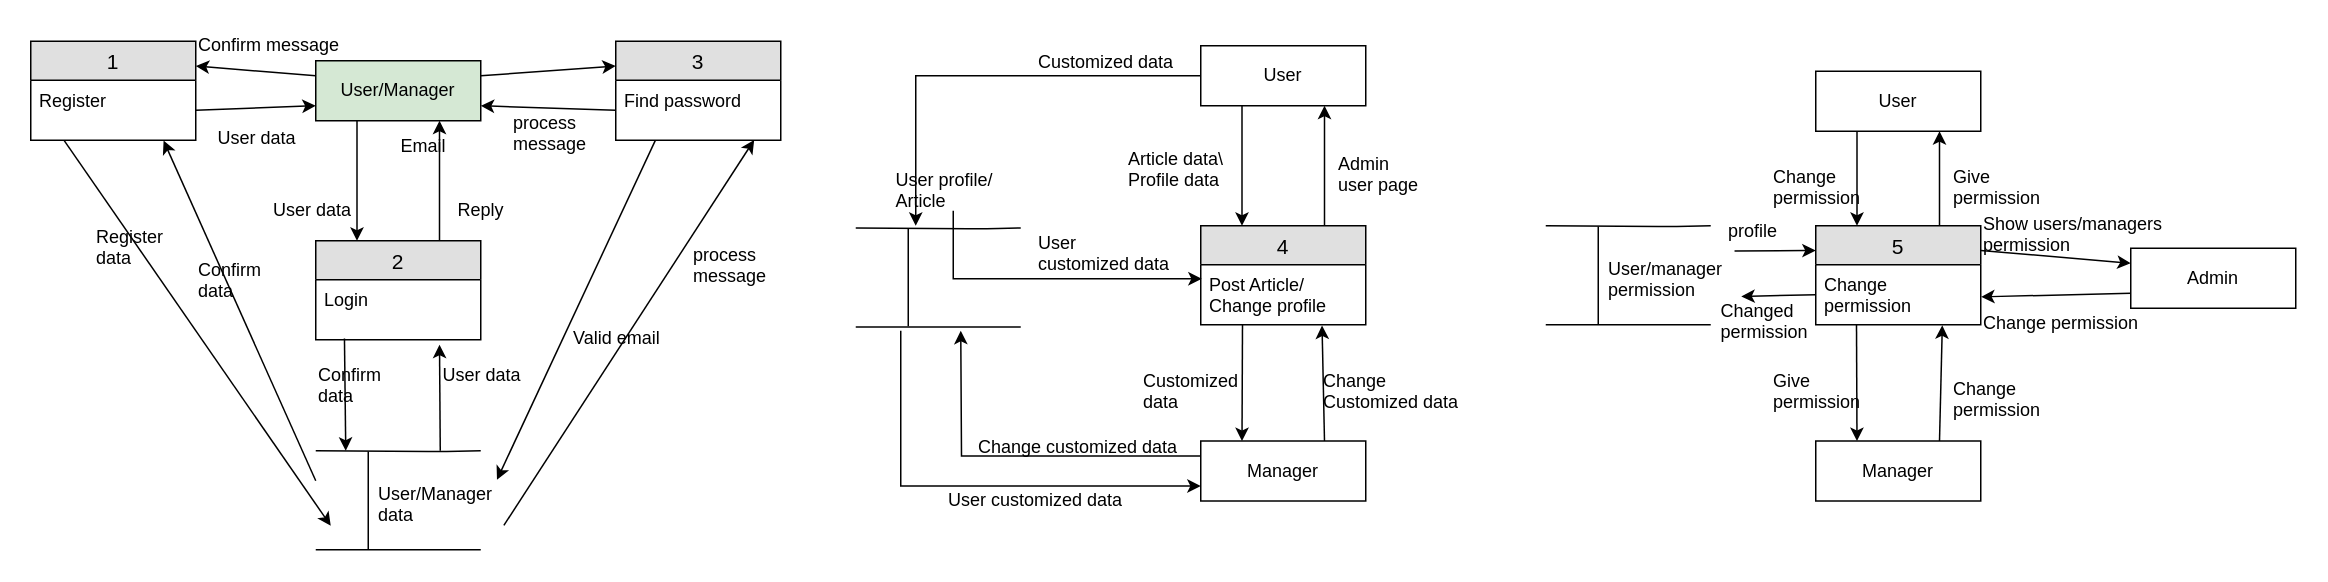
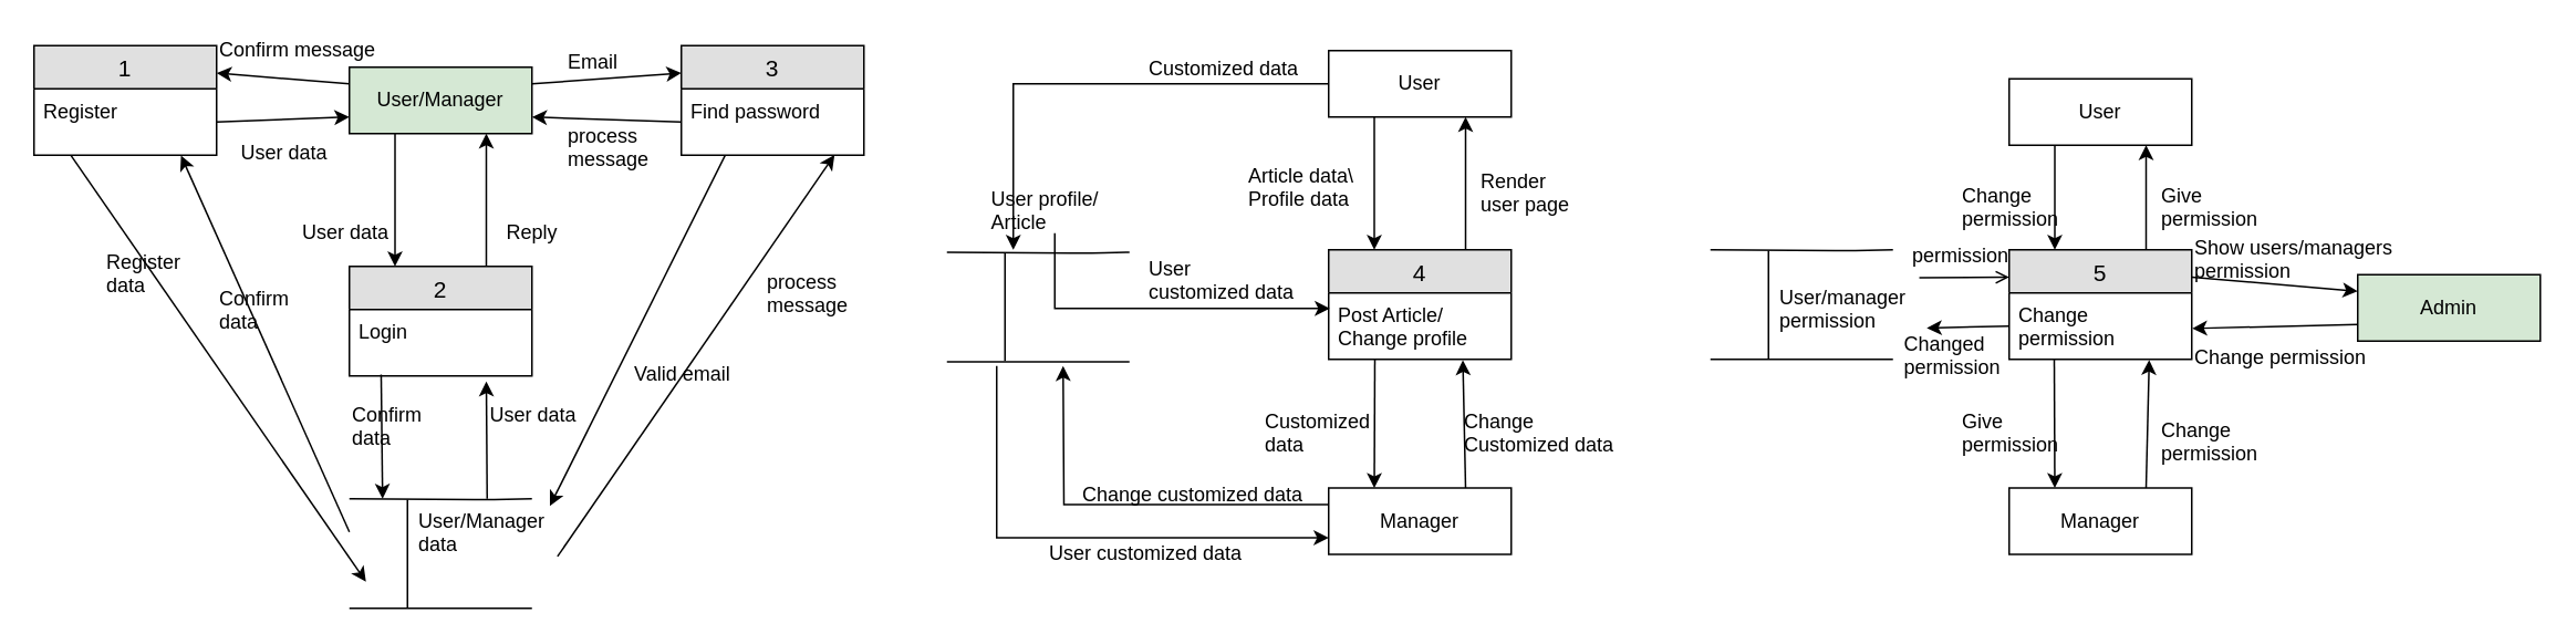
- <mxCell id="21" value="Email" style="text;html=1;resizable=0;points=[];autosize=1;align=left;verticalAlign=top;spacingTop=-4;" vertex="1" parent="1"><mxGeometry x="265" y="87" width="50" height="20" as="geometry" /></mxCell>
+ <mxCell id="21" value="Email" style="text;html=1;resizable=0;points=[];autosize=1;align=left;verticalAlign=top;spacingTop=-4;" vertex="1" parent="1"><mxGeometry x="340" y="27" width="50" height="20" as="geometry" /></mxCell>
- <mxCell id="47" value="Admin&lt;br&gt;user page" style="text;html=1;" vertex="1" parent="1"><mxGeometry x="890" y="95" width="50" height="30" as="geometry" /></mxCell>
+ <mxCell id="47" value="Render&lt;br&gt;user page" style="text;html=1;" vertex="1" parent="1"><mxGeometry x="890" y="95" width="50" height="30" as="geometry" /></mxCell>
- <mxCell id="84" value="profile" style="text;html=1;" vertex="1" parent="1"><mxGeometry x="1150" y="140" width="60" height="30" as="geometry" /></mxCell>
+ <mxCell id="84" value="permission" style="text;html=1;" vertex="1" parent="1"><mxGeometry x="1150" y="140" width="60" height="30" as="geometry" /></mxCell>
- <mxCell id="82" value="" style="endArrow=classic;html=1;entryX=0;entryY=0.25;entryDx=0;entryDy=0;exitX=0.954;exitY=-0.055;exitDx=0;exitDy=0;exitPerimeter=0;" edge="1" parent="1" source="81" target="62"><mxGeometry width="50" height="50" relative="1" as="geometry"><mxPoint x="510" y="440" as="sourcePoint" /><mxPoint x="560" y="390" as="targetPoint" /></mxGeometry></mxCell>
+ <mxCell id="82" value="" style="endArrow=open;html=1;entryX=0;entryY=0.25;entryDx=0;entryDy=0;exitX=0.954;exitY=-0.055;exitDx=0;exitDy=0;exitPerimeter=0;" edge="1" parent="1" source="81" target="62"><mxGeometry width="50" height="50" relative="1" as="geometry"><mxPoint x="510" y="440" as="sourcePoint" /><mxPoint x="560" y="390" as="targetPoint" /></mxGeometry></mxCell>
- <mxCell id="66" value="Admin" style="rounded=0;whiteSpace=wrap;html=1;" vertex="1" parent="1"><mxGeometry x="1420" y="165" width="110" height="40" as="geometry" /></mxCell>
+ <mxCell id="66" value="Admin" style="rounded=0;whiteSpace=wrap;html=1;fillColor=#d5e8d4;" vertex="1" parent="1"><mxGeometry x="1420" y="165" width="110" height="40" as="geometry" /></mxCell>
- <mxCell id="13" value="User/Manager&lt;br&gt;data" style="text;html=1;resizable=0;points=[];autosize=1;align=left;verticalAlign=top;spacingTop=-4;" vertex="1" parent="1"><mxGeometry x="250" y="318.5" width="90" height="30" as="geometry" /></mxCell>
+ <mxCell id="13" value="User/Manager&lt;br&gt;data" style="text;html=1;resizable=0;points=[];autosize=1;align=left;verticalAlign=top;spacingTop=-4;" vertex="1" parent="1"><mxGeometry x="250" y="303.5" width="90" height="30" as="geometry" /></mxCell>
